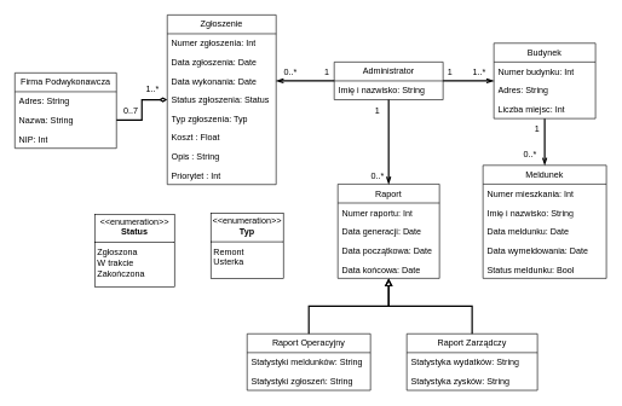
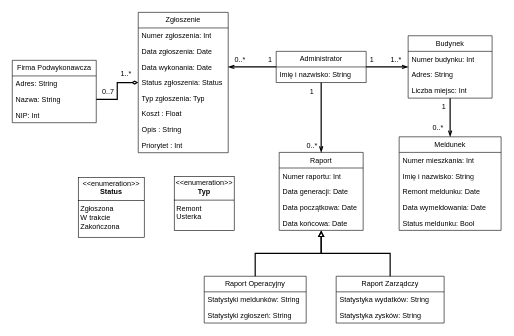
- <mxCell id="5" value="Data meldunku: Date" style="text;strokeColor=none;fillColor=none;align=left;verticalAlign=top;spacingLeft=4;spacingRight=4;overflow=hidden;rotatable=0;points=[[0,0.5],[1,0.5]];portConstraint=eastwest;whiteSpace=wrap;html=1;" parent="2" vertex="1"><mxGeometry y="78" width="170" height="26" as="geometry" /></mxCell>
+ <mxCell id="5" value="Remont meldunku: Date" style="text;strokeColor=none;fillColor=none;align=left;verticalAlign=top;spacingLeft=4;spacingRight=4;overflow=hidden;rotatable=0;points=[[0,0.5],[1,0.5]];portConstraint=eastwest;whiteSpace=wrap;html=1;" parent="2" vertex="1"><mxGeometry y="78" width="170" height="26" as="geometry" /></mxCell>
